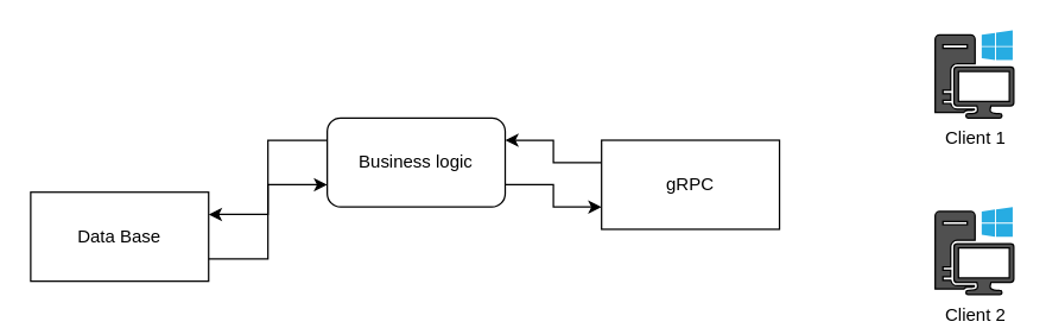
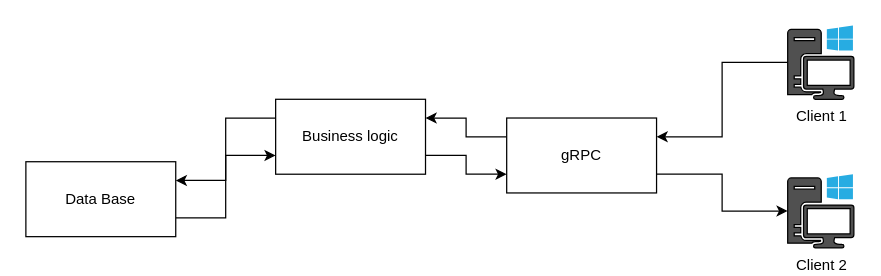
+ <mxCell id="10" style="edgeStyle=orthogonalEdgeStyle;rounded=0;orthogonalLoop=1;jettySize=auto;html=1;entryX=1;entryY=0.25;entryDx=0;entryDy=0;fontColor=default;strokeColor=default;labelBackgroundColor=default;" edge="1" parent="1" source="11" target="4"><mxGeometry relative="1" as="geometry" /></mxCell>
- <mxCell id="7" value="Business logic" style="whiteSpace=wrap;html=1;fontColor=default;strokeColor=default;fillColor=default;labelBackgroundColor=default;rounded=1;" vertex="1" parent="1"><mxGeometry x="220" y="79" width="120" height="60" as="geometry" /></mxCell>
+ <mxCell id="7" value="Business logic" style="rounded=0;whiteSpace=wrap;html=1;fontColor=default;strokeColor=default;fillColor=default;labelBackgroundColor=default;" vertex="1" parent="1"><mxGeometry x="220" y="79" width="120" height="60" as="geometry" /></mxCell>
+ <mxCell id="3" style="edgeStyle=orthogonalEdgeStyle;rounded=0;orthogonalLoop=1;jettySize=auto;html=1;exitX=1;exitY=0.75;exitDx=0;exitDy=0;labelBackgroundColor=default;fontColor=default;strokeColor=default;" edge="1" parent="1" source="4" target="12"><mxGeometry relative="1" as="geometry"><mxPoint x="580" y="199" as="targetPoint" /></mxGeometry></mxCell>
